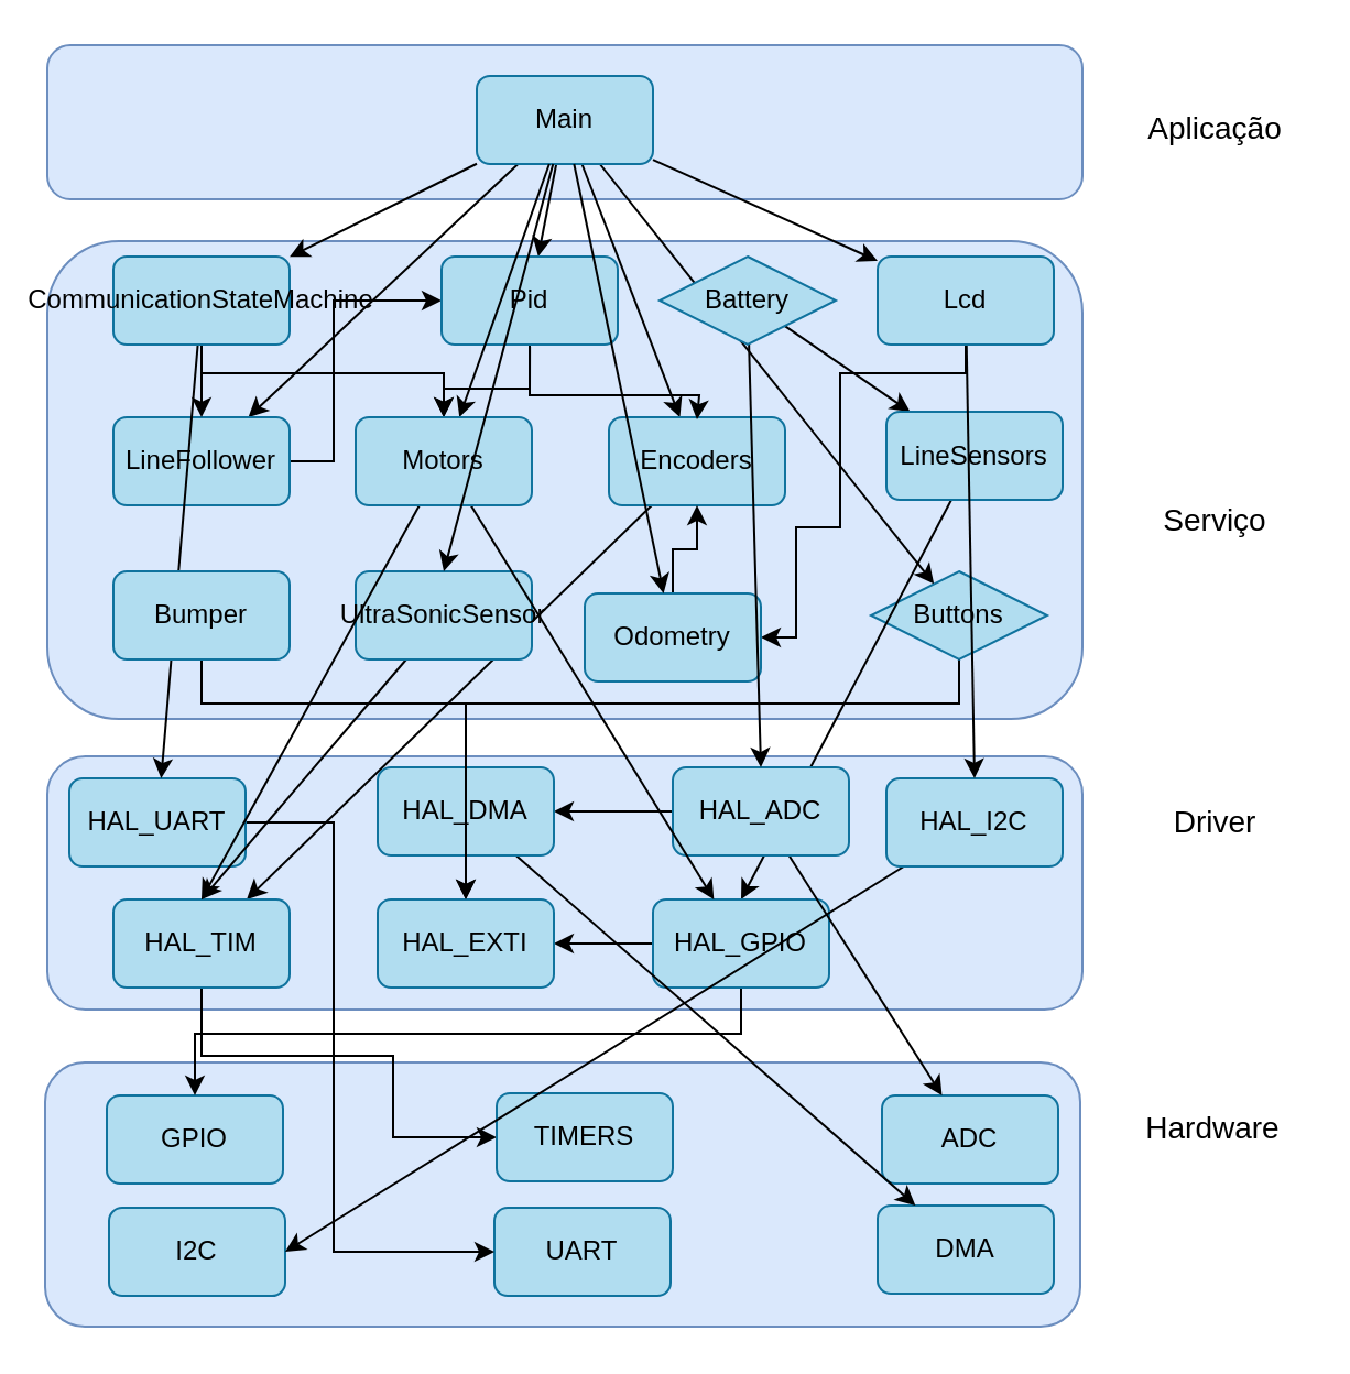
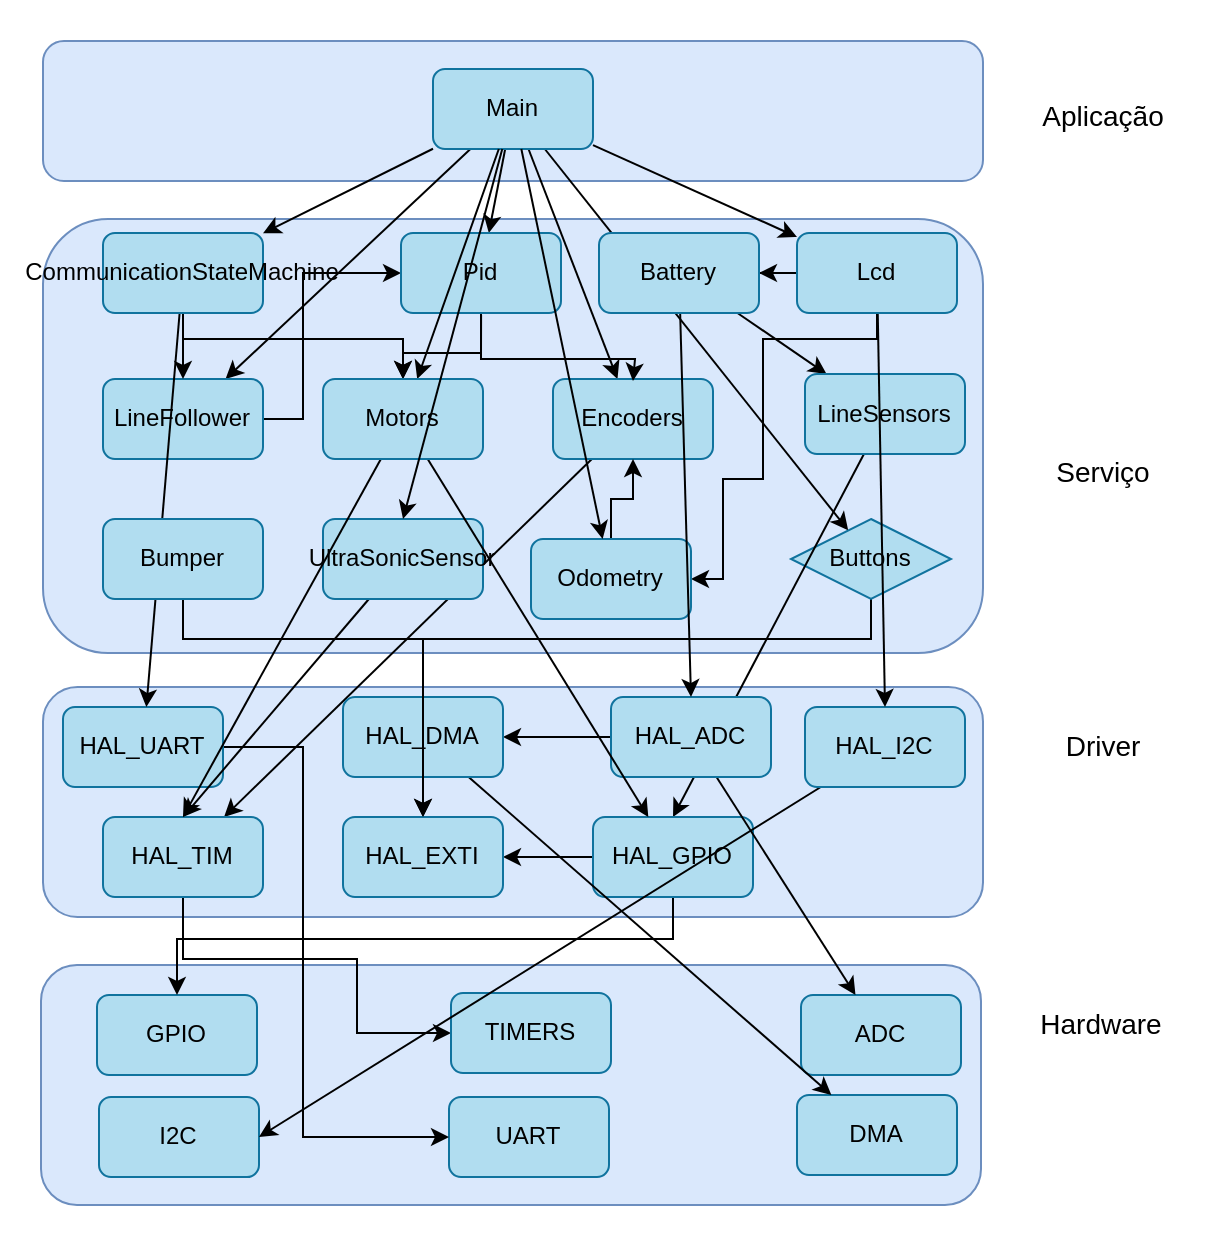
- <mxCell id="70" value="Battery" style="rhombus;whiteSpace=wrap;html=1;fillColor=#b1ddf0;strokeColor=#10739e;" parent="1" vertex="1"><mxGeometry x="299" y="116" width="80" height="40" as="geometry" /></mxCell>
+ <mxCell id="70" value="Battery" style="rounded=1;whiteSpace=wrap;html=1;fillColor=#b1ddf0;strokeColor=#10739e;" parent="1" vertex="1"><mxGeometry x="299" y="116" width="80" height="40" as="geometry" /></mxCell>
+ <mxCell id="49" style="edgeStyle=orthogonalEdgeStyle;rounded=0;orthogonalLoop=1;jettySize=auto;html=1;entryX=1;entryY=0.5;entryDx=0;entryDy=0;" parent="1" source="51" target="70" edge="1"><mxGeometry relative="1" as="geometry" /></mxCell>
